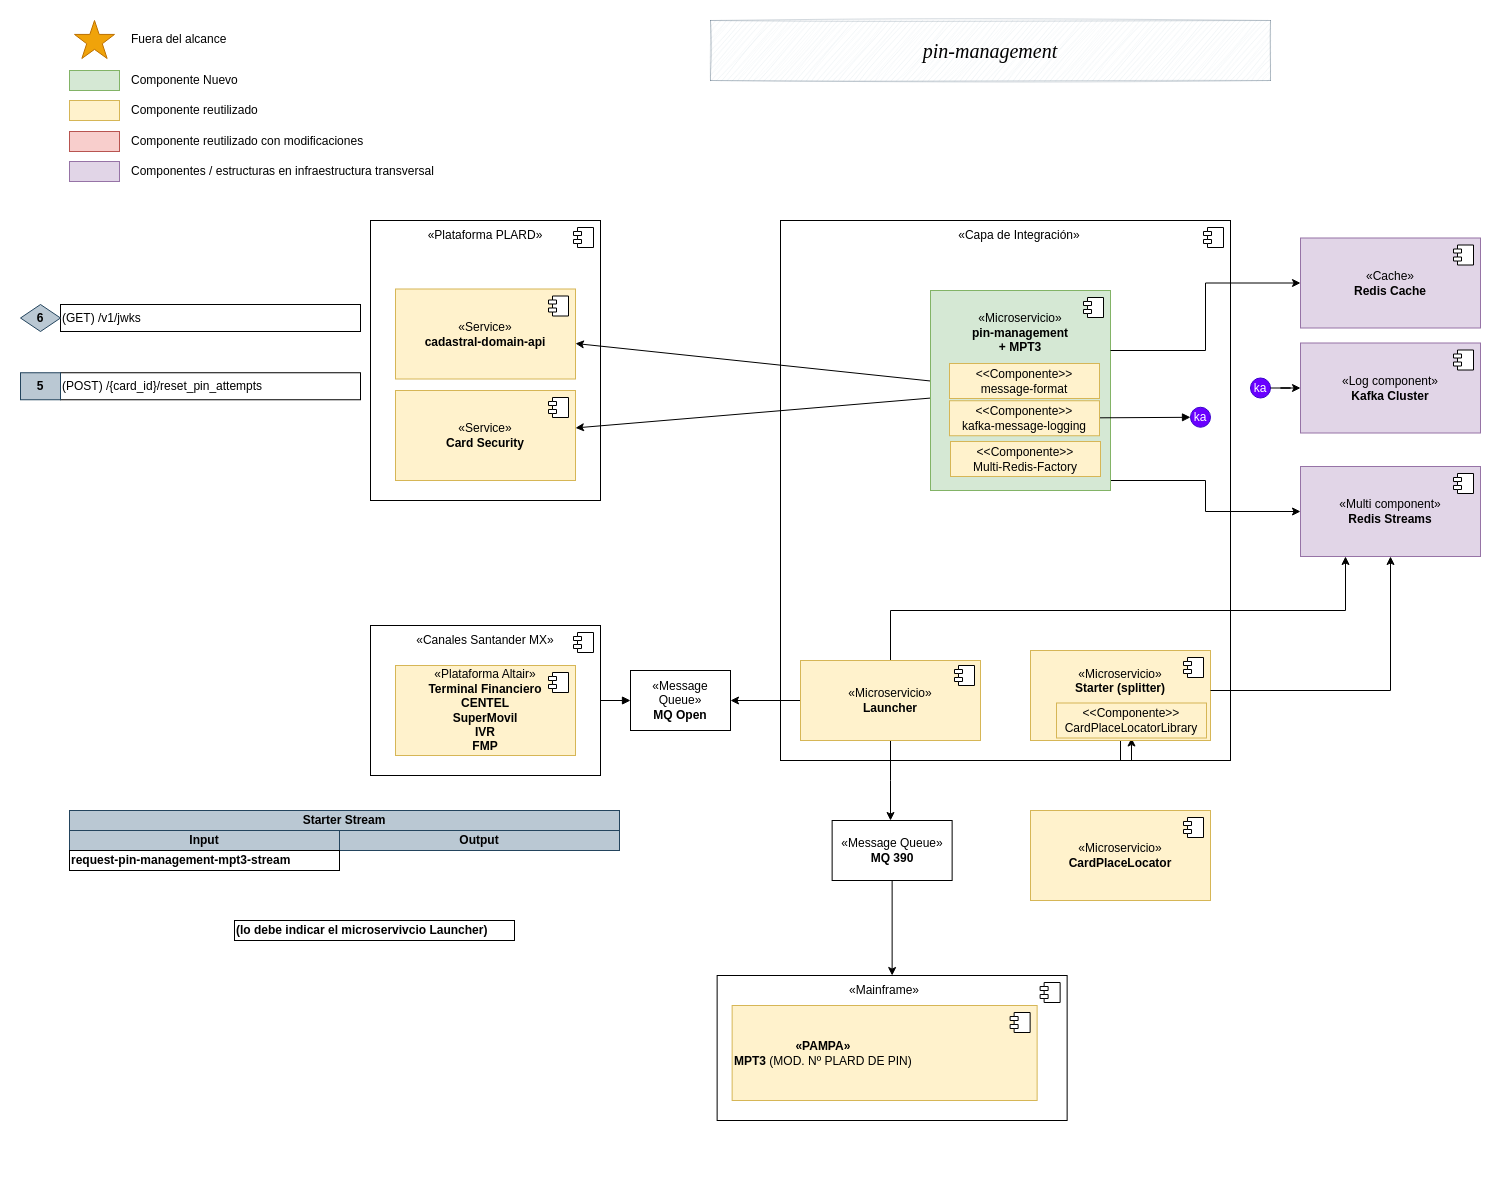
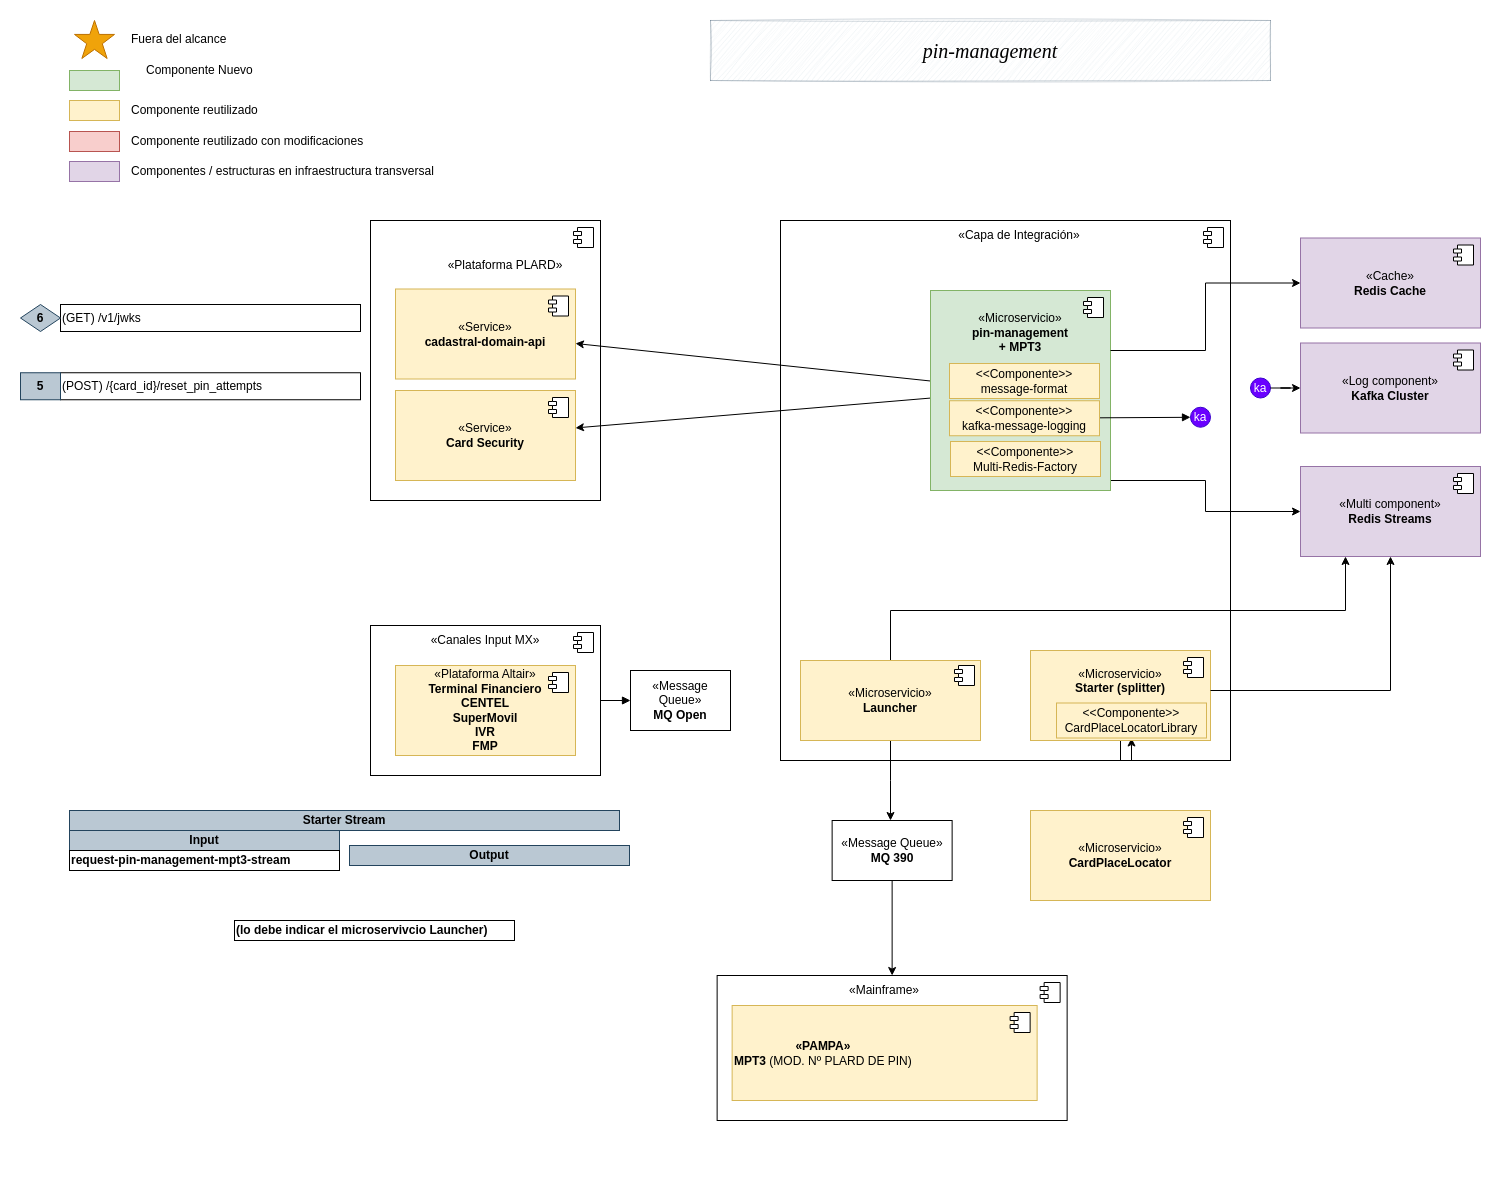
- <mxCell id="15" value="Componente Nuevo" style="text;html=1;strokeColor=none;fillColor=none;align=left;verticalAlign=middle;whiteSpace=wrap;rounded=0;" parent="1" vertex="1"><mxGeometry x="129" y="70" width="110" height="20" as="geometry" /></mxCell>
+ <mxCell id="15" value="Componente Nuevo" style="text;html=1;strokeColor=none;fillColor=none;align=left;verticalAlign=middle;whiteSpace=wrap;rounded=0;" parent="1" vertex="1"><mxGeometry x="144" y="60" width="110" height="20" as="geometry" /></mxCell>
- <mxCell id="33" value="&lt;div&gt;«Plataforma PLARD»&lt;/div&gt;" style="text;html=1;align=center;verticalAlign=middle;whiteSpace=wrap;rounded=0;" parent="1" vertex="1"><mxGeometry x="425" y="220" width="120" height="30" as="geometry" /></mxCell>
+ <mxCell id="33" value="&lt;div&gt;«Plataforma PLARD»&lt;/div&gt;" style="text;html=1;align=center;verticalAlign=middle;whiteSpace=wrap;rounded=0;" parent="1" vertex="1"><mxGeometry x="445" y="250" width="120" height="30" as="geometry" /></mxCell>
- <mxCell id="22" value="«Canales Santander MX»" style="text;html=1;align=center;verticalAlign=middle;whiteSpace=wrap;rounded=0;" parent="1" vertex="1"><mxGeometry x="415" y="625" width="140" height="30" as="geometry" /></mxCell>
+ <mxCell id="22" value="«Canales Input MX»" style="text;html=1;align=center;verticalAlign=middle;whiteSpace=wrap;rounded=0;" parent="1" vertex="1"><mxGeometry x="415" y="625" width="140" height="30" as="geometry" /></mxCell>
- <mxCell id="26" style="edgeStyle=orthogonalEdgeStyle;rounded=0;orthogonalLoop=1;jettySize=auto;html=1;" parent="1" source="79" target="34" edge="1"><mxGeometry relative="1" as="geometry" /></mxCell>
- <mxCell id="60" value="Output" style="rounded=0;whiteSpace=wrap;html=1;fillColor=#bac8d3;strokeColor=#23445d;fontStyle=1" parent="1" vertex="1"><mxGeometry x="339" y="830" width="280" height="20" as="geometry" /></mxCell>
+ <mxCell id="60" value="Output" style="rounded=0;whiteSpace=wrap;html=1;fillColor=#bac8d3;strokeColor=#23445d;fontStyle=1" parent="1" vertex="1"><mxGeometry x="349" y="845" width="280" height="20" as="geometry" /></mxCell>
